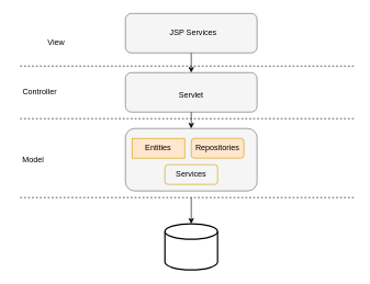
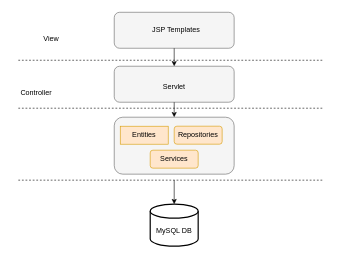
- <mxCell id="11" value="JSP Services&amp;nbsp;" style="text;html=1;strokeColor=none;fillColor=none;align=center;verticalAlign=middle;whiteSpace=wrap;rounded=0;" vertex="1" parent="1"><mxGeometry x="210" y="35" width="170" height="30" as="geometry" /></mxCell>
+ <mxCell id="11" value="JSP Templates&amp;nbsp;" style="text;html=1;strokeColor=none;fillColor=none;align=center;verticalAlign=middle;whiteSpace=wrap;rounded=0;" vertex="1" parent="1"><mxGeometry x="210" y="35" width="170" height="30" as="geometry" /></mxCell>
- <mxCell id="6" value="Controller" style="text;html=1;strokeColor=none;fillColor=none;align=center;verticalAlign=middle;whiteSpace=wrap;rounded=0;" vertex="1" parent="1"><mxGeometry x="30" y="125" width="60" height="30" as="geometry" /></mxCell>
+ <mxCell id="6" value="Controller" style="text;html=1;strokeColor=none;fillColor=none;align=center;verticalAlign=middle;whiteSpace=wrap;rounded=0;" vertex="1" parent="1"><mxGeometry x="30" y="140" width="60" height="30" as="geometry" /></mxCell>
- <mxCell id="7" value="Model" style="text;html=1;strokeColor=none;fillColor=none;align=center;verticalAlign=middle;whiteSpace=wrap;rounded=0;" vertex="1" parent="1"><mxGeometry x="20" y="227.5" width="60" height="30" as="geometry" /></mxCell>
- <mxCell id="14" value="Services" style="rounded=1;whiteSpace=wrap;html=1;fillColor=#f5f5f5;strokeColor=#d79b00;" vertex="1" parent="1"><mxGeometry x="250" y="250" width="80" height="30" as="geometry" /></mxCell>
+ <mxCell id="14" value="Services" style="rounded=1;whiteSpace=wrap;html=1;fillColor=#ffe6cc;strokeColor=#d79b00;" vertex="1" parent="1"><mxGeometry x="250" y="250" width="80" height="30" as="geometry" /></mxCell>
+ <mxCell id="17" value="MySQL DB" style="text;html=1;strokeColor=none;fillColor=none;align=center;verticalAlign=middle;whiteSpace=wrap;rounded=0;" vertex="1" parent="1"><mxGeometry x="250" y="370" width="80" height="30" as="geometry" /></mxCell>
